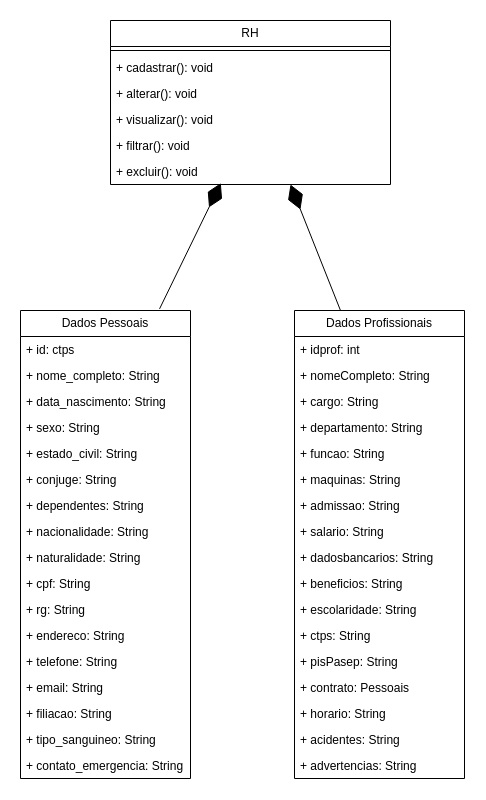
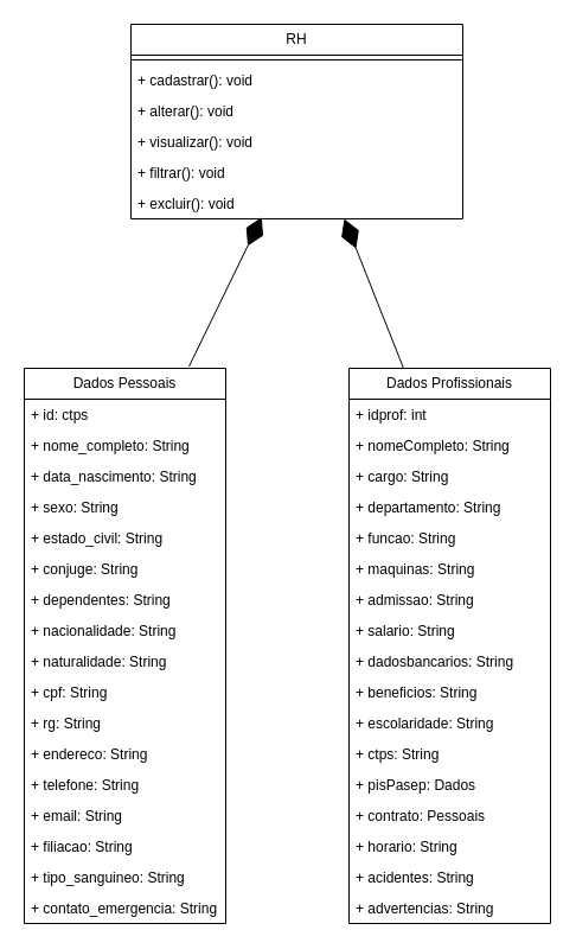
- <mxCell id="40" value="+ pisPasep: String" style="text;strokeColor=none;fillColor=none;align=left;verticalAlign=top;spacingLeft=4;spacingRight=4;overflow=hidden;rotatable=0;points=[[0,0.5],[1,0.5]];portConstraint=eastwest;whiteSpace=wrap;html=1;" vertex="1" parent="27"><mxGeometry y="338" width="170" height="26" as="geometry" /></mxCell>
+ <mxCell id="40" value="+ pisPasep: Dados" style="text;strokeColor=none;fillColor=none;align=left;verticalAlign=top;spacingLeft=4;spacingRight=4;overflow=hidden;rotatable=0;points=[[0,0.5],[1,0.5]];portConstraint=eastwest;whiteSpace=wrap;html=1;" vertex="1" parent="27"><mxGeometry y="338" width="170" height="26" as="geometry" /></mxCell>
